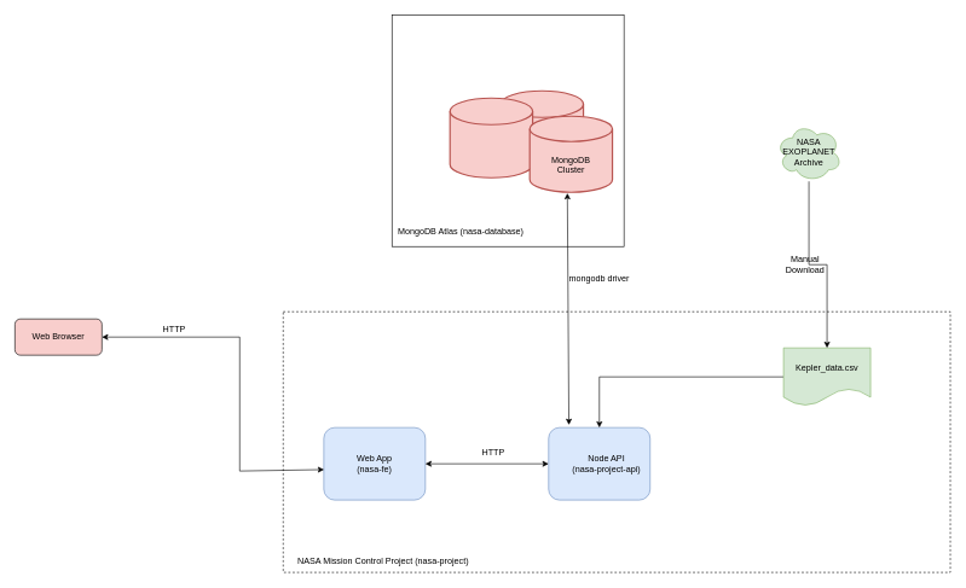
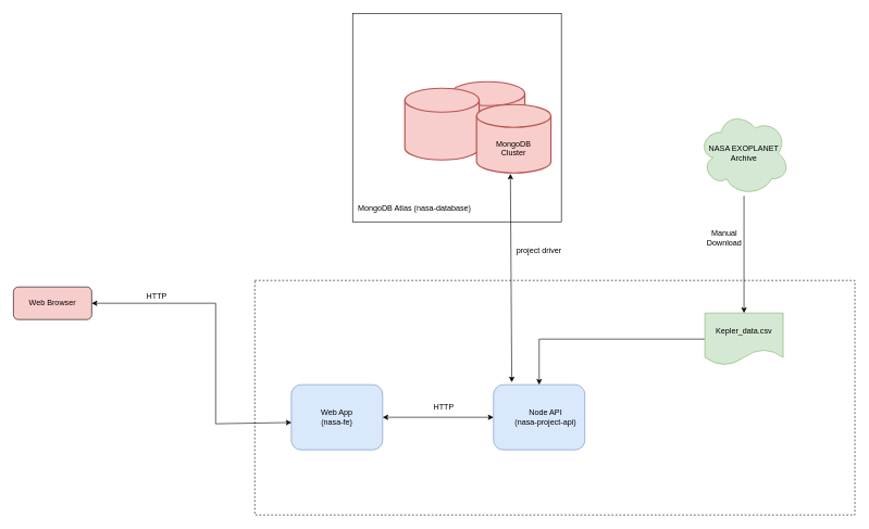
- <mxCell id="16" value="NASA EXOPLANET Archive&lt;br&gt;" style="ellipse;shape=cloud;whiteSpace=wrap;html=1;fillColor=#d5e8d4;strokeColor=#82b366;" parent="1" vertex="1"><mxGeometry x="1070" y="170" width="90" height="80" as="geometry" /></mxCell>
+ <mxCell id="16" value="NASA EXOPLANET Archive&lt;br&gt;" style="ellipse;shape=cloud;whiteSpace=wrap;html=1;fillColor=#d5e8d4;strokeColor=#82b366;" parent="1" vertex="1"><mxGeometry x="1070" y="170" width="140" height="130" as="geometry" /></mxCell>
- <mxCell id="24" value="mongodb driver" style="text;html=1;strokeColor=none;fillColor=none;align=center;verticalAlign=middle;whiteSpace=wrap;rounded=0;" parent="1" vertex="1"><mxGeometry x="781" y="370" width="90" height="30" as="geometry" /></mxCell>
+ <mxCell id="24" value="project driver" style="text;html=1;strokeColor=none;fillColor=none;align=center;verticalAlign=middle;whiteSpace=wrap;rounded=0;" parent="1" vertex="1"><mxGeometry x="781" y="370" width="90" height="30" as="geometry" /></mxCell>
- <mxCell id="7" value="NASA Mission Control Project (nasa-project)" style="text;html=1;strokeColor=none;fillColor=none;align=center;verticalAlign=middle;whiteSpace=wrap;rounded=0;" parent="1" vertex="1"><mxGeometry x="390" y="760" width="276" height="30" as="geometry" /></mxCell>
